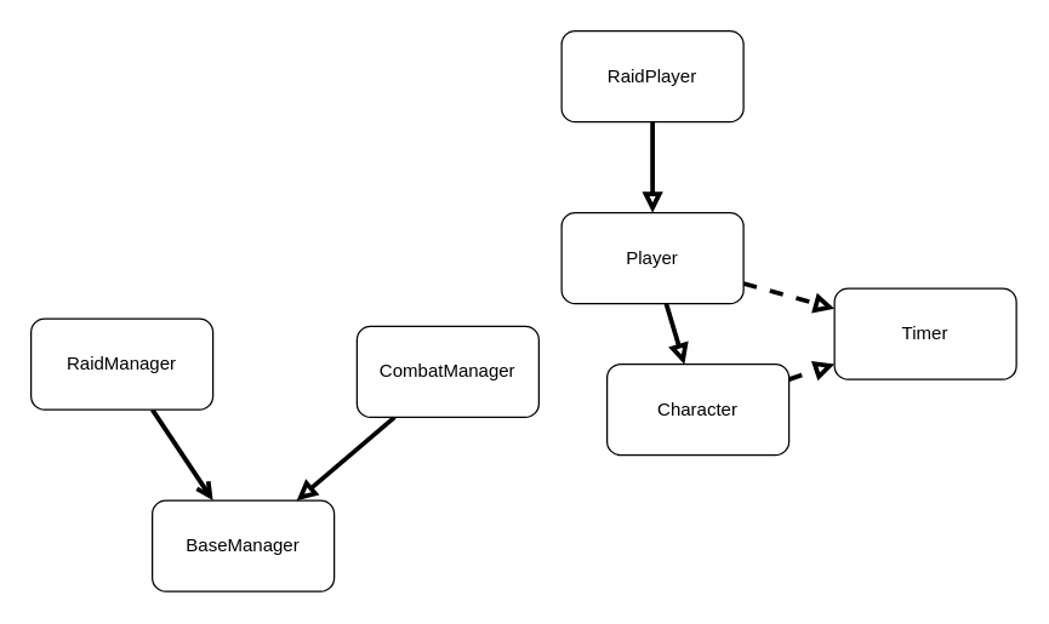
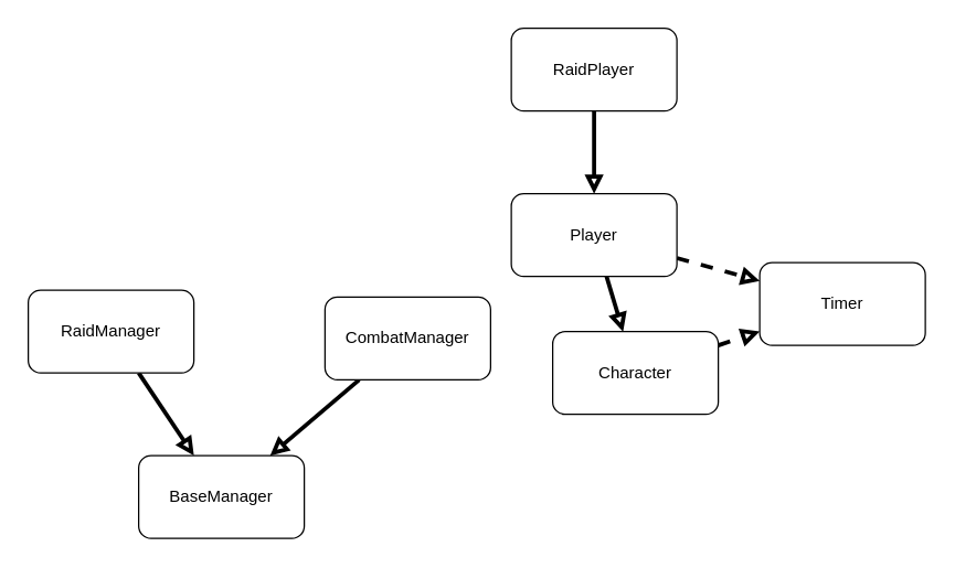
- <mxCell id="12" style="edgeStyle=none;html=1;strokeWidth=3;endArrow=open;endFill=0;" edge="1" parent="1" source="13" target="9"><mxGeometry relative="1" as="geometry" /></mxCell>
+ <mxCell id="12" style="edgeStyle=none;html=1;strokeWidth=3;endArrow=block;endFill=0;" edge="1" parent="1" source="13" target="9"><mxGeometry relative="1" as="geometry" /></mxCell>
